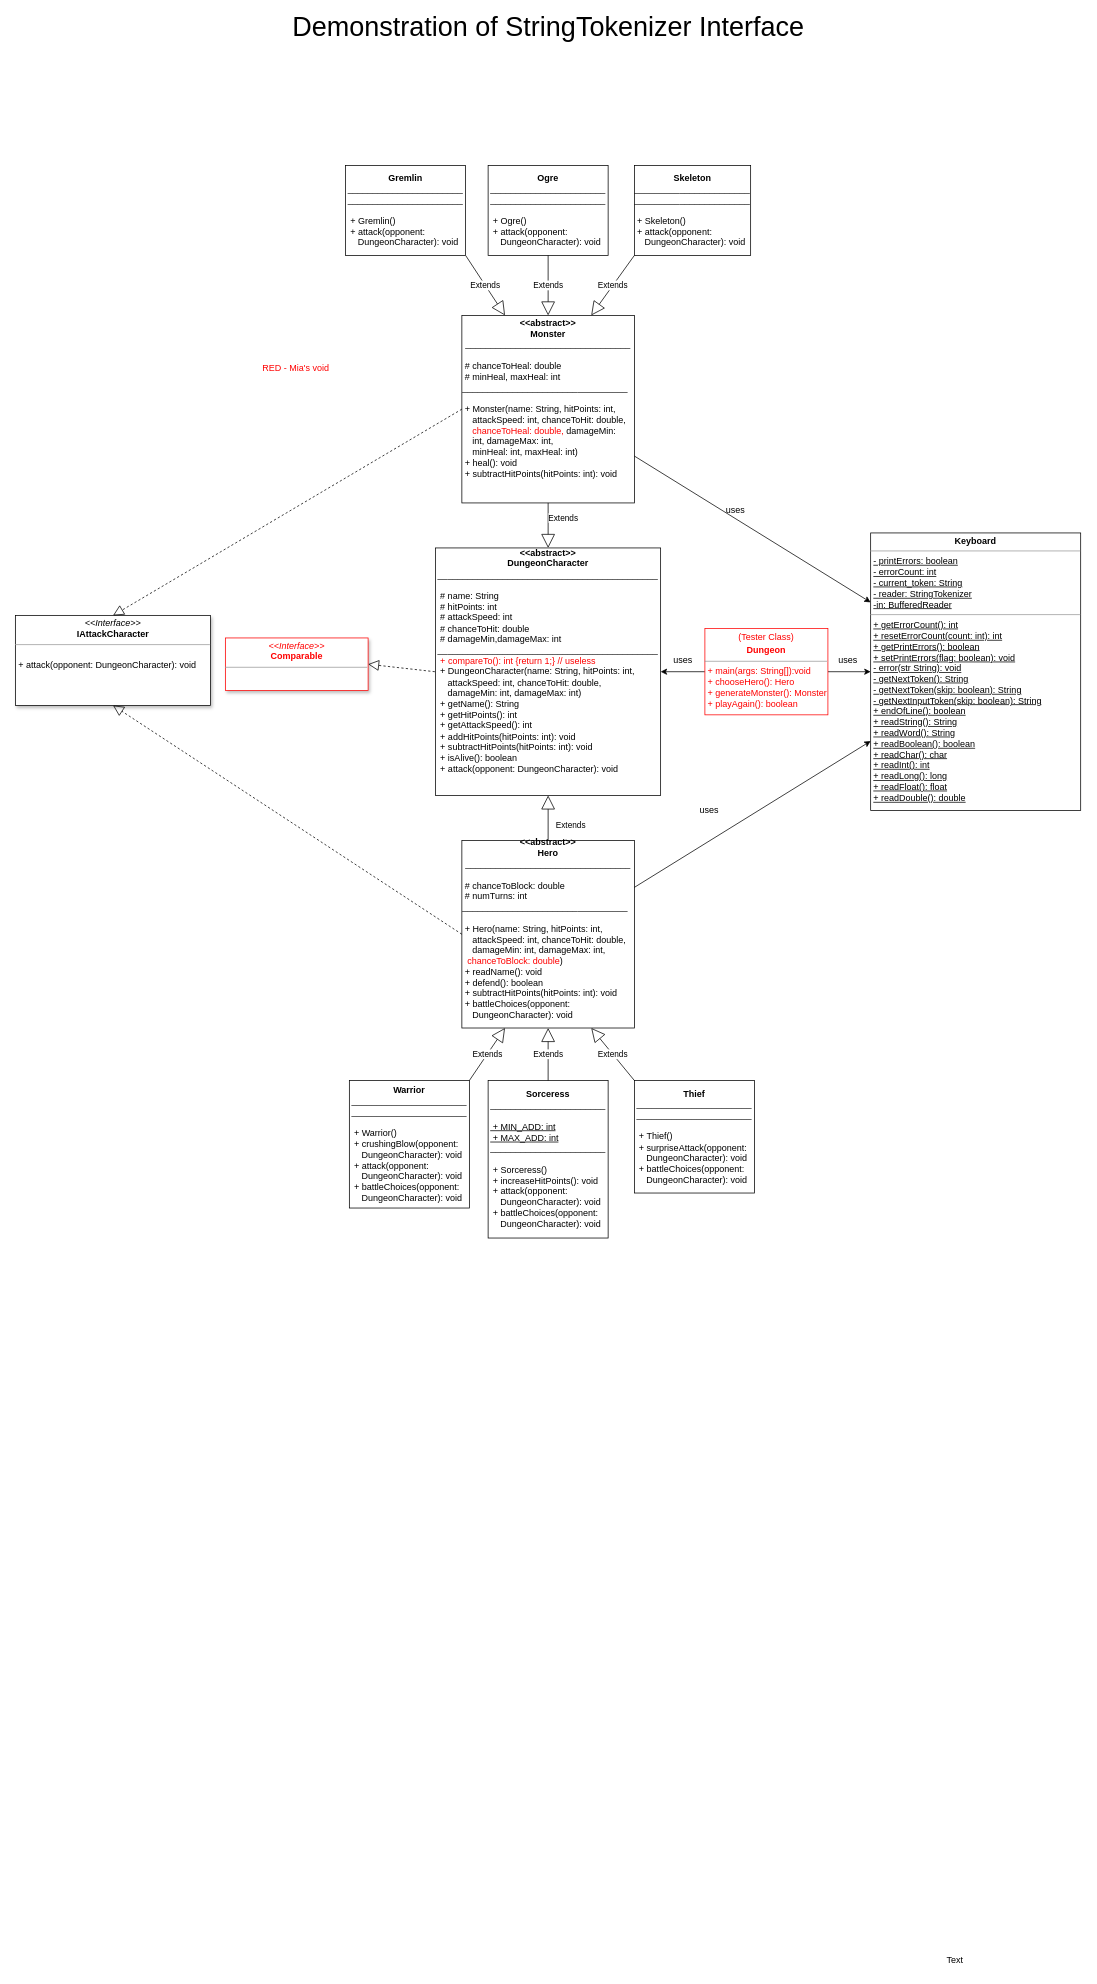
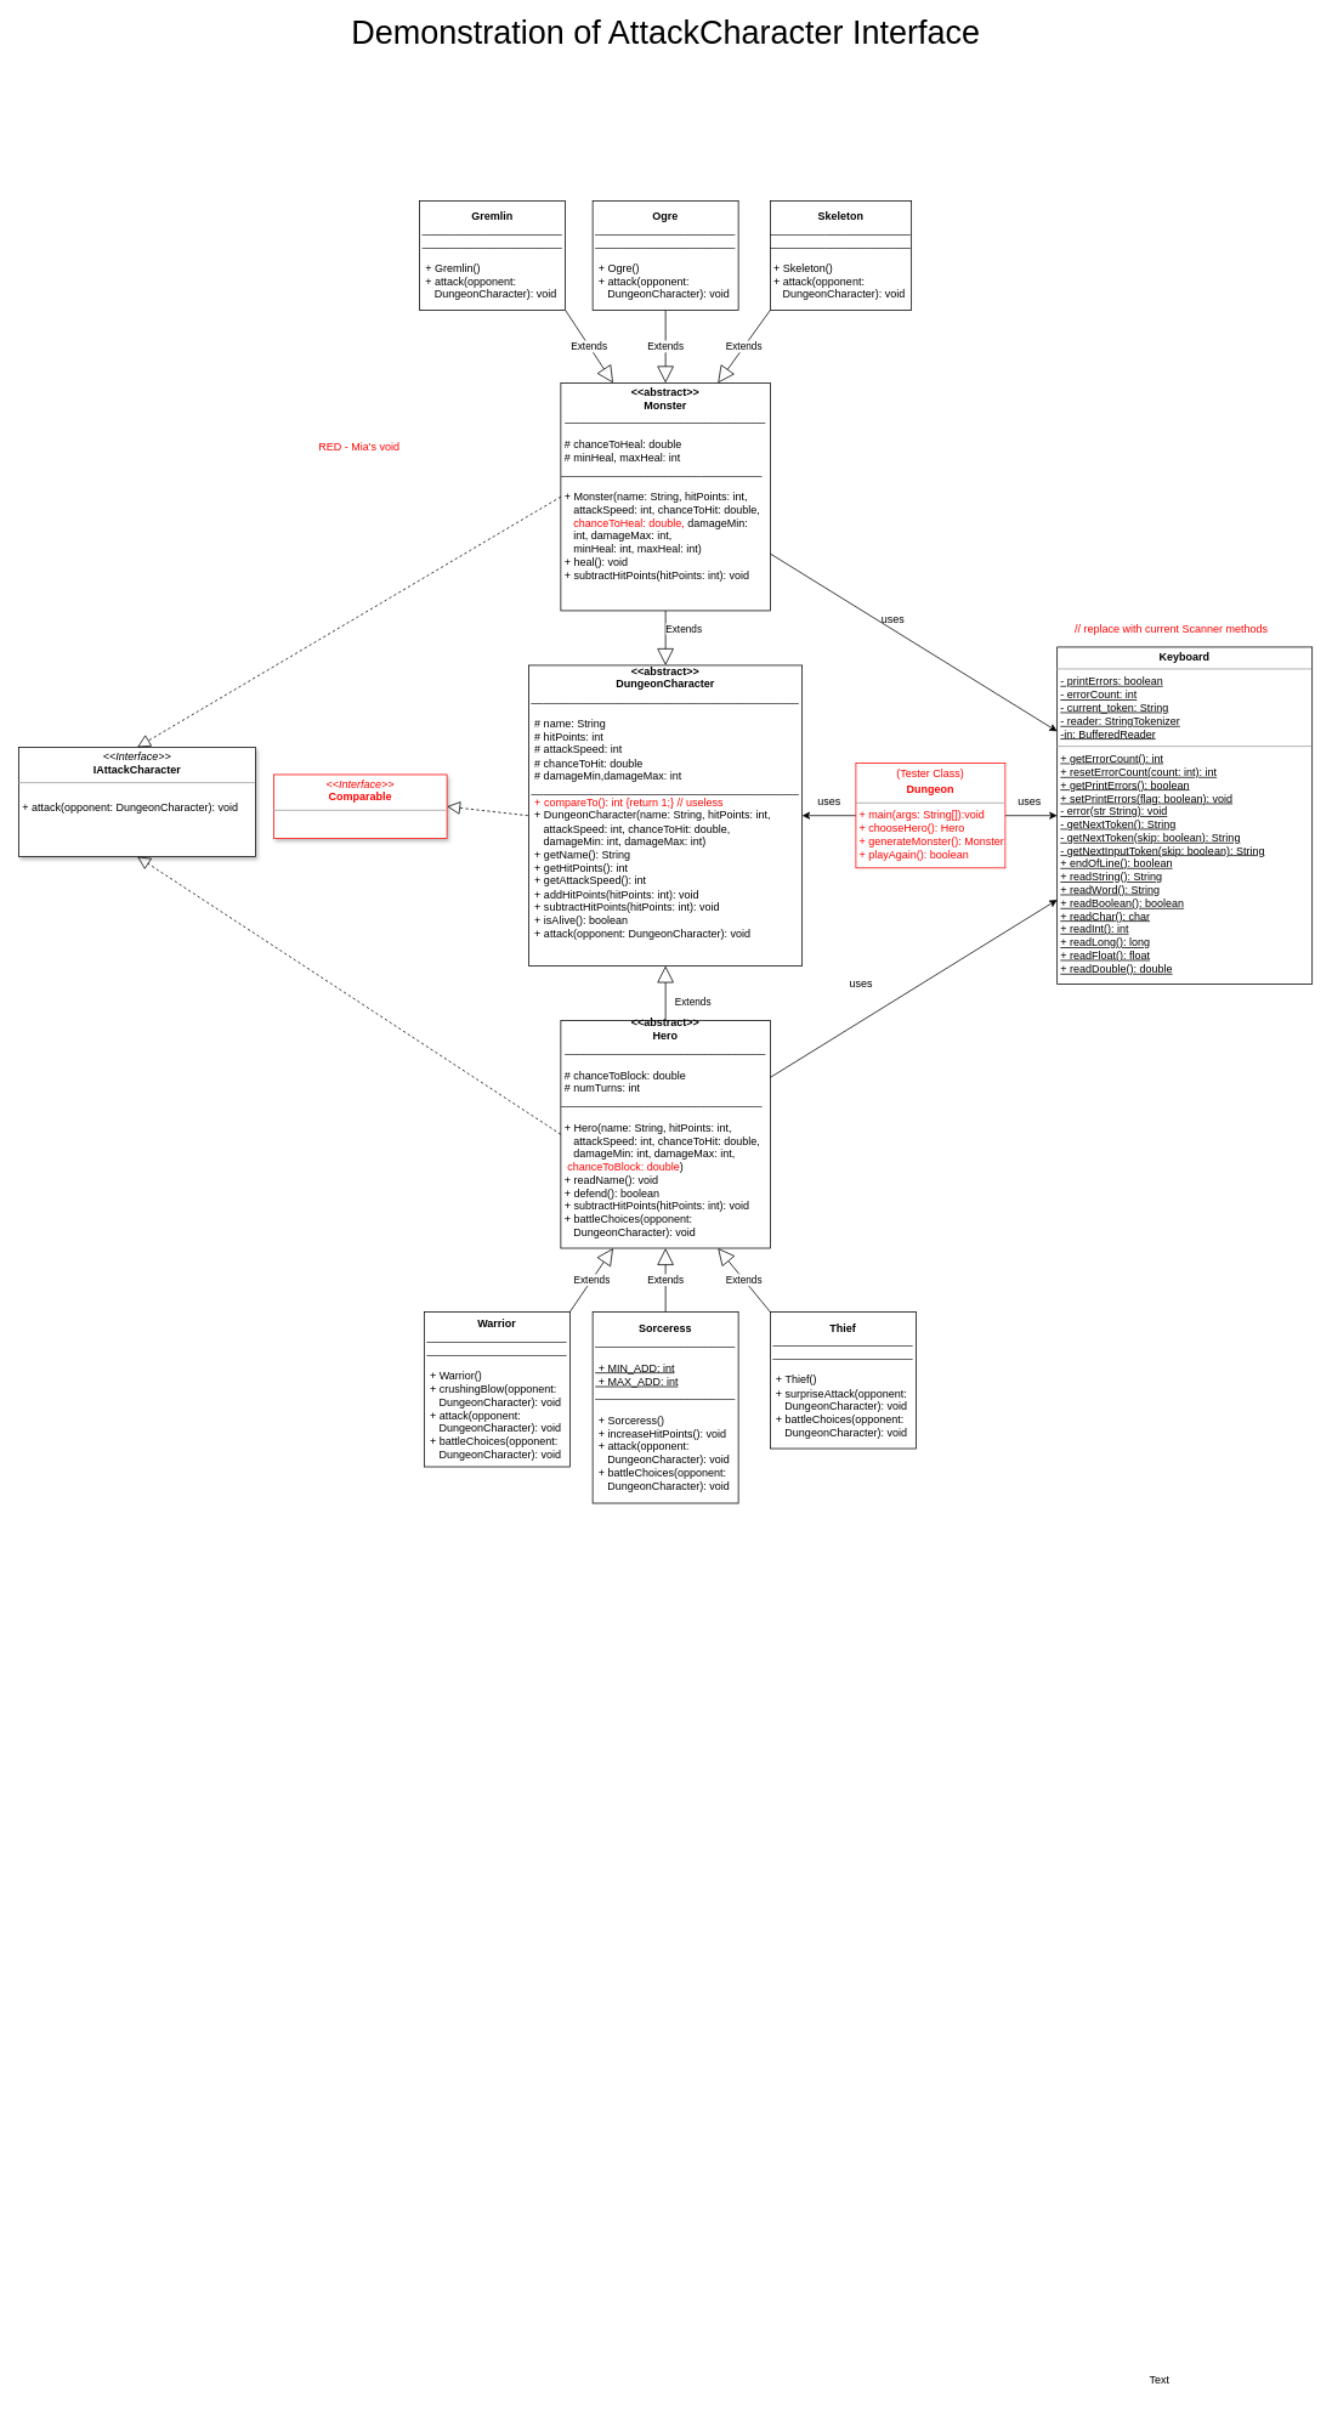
- <mxCell id="34" value="&lt;font style=&quot;font-size: 36px&quot;&gt;Demonstration of StringTokenizer Interface&lt;/font&gt;" style="text;html=1;align=center;verticalAlign=middle;resizable=0;points=[];autosize=1;" parent="1" vertex="1"><mxGeometry x="375" y="20" width="710" height="30" as="geometry" /></mxCell>
+ <mxCell id="34" value="&lt;font style=&quot;font-size: 36px&quot;&gt;Demonstration of AttackCharacter Interface&lt;/font&gt;" style="text;html=1;align=center;verticalAlign=middle;resizable=0;points=[];autosize=1;" parent="1" vertex="1"><mxGeometry x="375" y="20" width="710" height="30" as="geometry" /></mxCell>
+ <mxCell id="32" value="&lt;font color=&quot;#ff0000&quot;&gt;// replace with current Scanner methods&lt;/font&gt;" style="text;html=1;align=center;verticalAlign=middle;resizable=0;points=[];autosize=1;" parent="1" vertex="1"><mxGeometry x="1170" y="680" width="230" height="20" as="geometry" /></mxCell>
